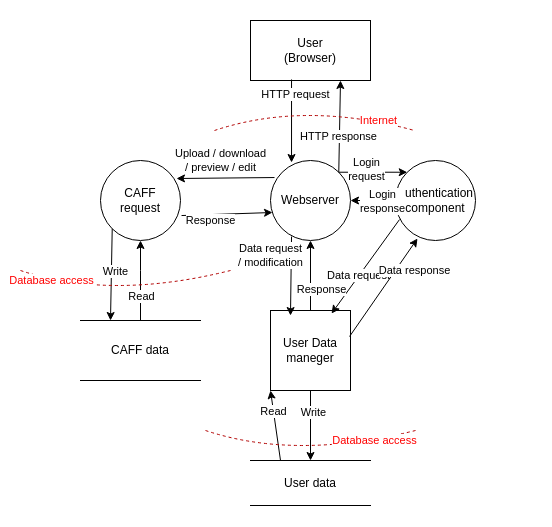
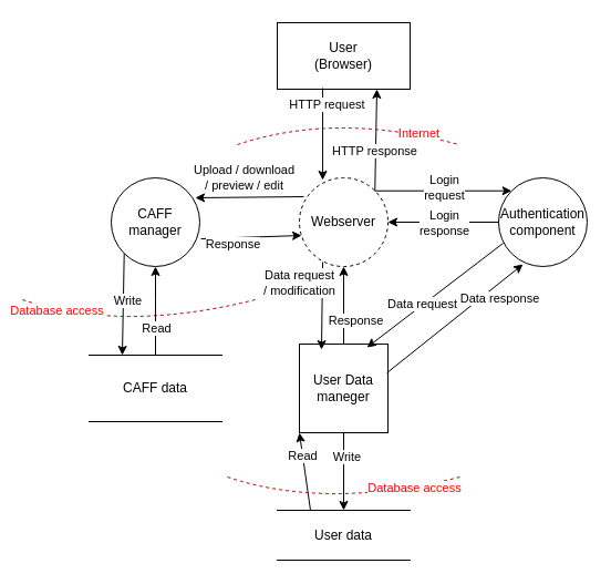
- <mxCell id="5" value="CAFF&lt;br&gt;request" style="ellipse;whiteSpace=wrap;html=1;aspect=fixed;" vertex="1" parent="1"><mxGeometry x="100" y="160" width="80" height="80" as="geometry" /></mxCell>
+ <mxCell id="5" value="CAFF&lt;br&gt;manager" style="ellipse;whiteSpace=wrap;html=1;aspect=fixed;" vertex="1" parent="1"><mxGeometry x="100" y="160" width="80" height="80" as="geometry" /></mxCell>
- <mxCell id="2" value="Webserver" style="ellipse;whiteSpace=wrap;html=1;aspect=fixed;" vertex="1" parent="1"><mxGeometry x="270" y="160" width="80" height="80" as="geometry" /></mxCell>
+ <mxCell id="2" value="Webserver" style="ellipse;whiteSpace=wrap;html=1;aspect=fixed;dashed=1;" vertex="1" parent="1"><mxGeometry x="270" y="160" width="80" height="80" as="geometry" /></mxCell>
- <mxCell id="4" value="Authentication&lt;br&gt;component" style="ellipse;whiteSpace=wrap;html=1;aspect=fixed;" vertex="1" parent="1"><mxGeometry x="395" y="160" width="80" height="80" as="geometry" /></mxCell>
+ <mxCell id="4" value="Authentication&lt;br&gt;component" style="ellipse;whiteSpace=wrap;html=1;aspect=fixed;" vertex="1" parent="1"><mxGeometry x="450" y="160" width="80" height="80" as="geometry" /></mxCell>
